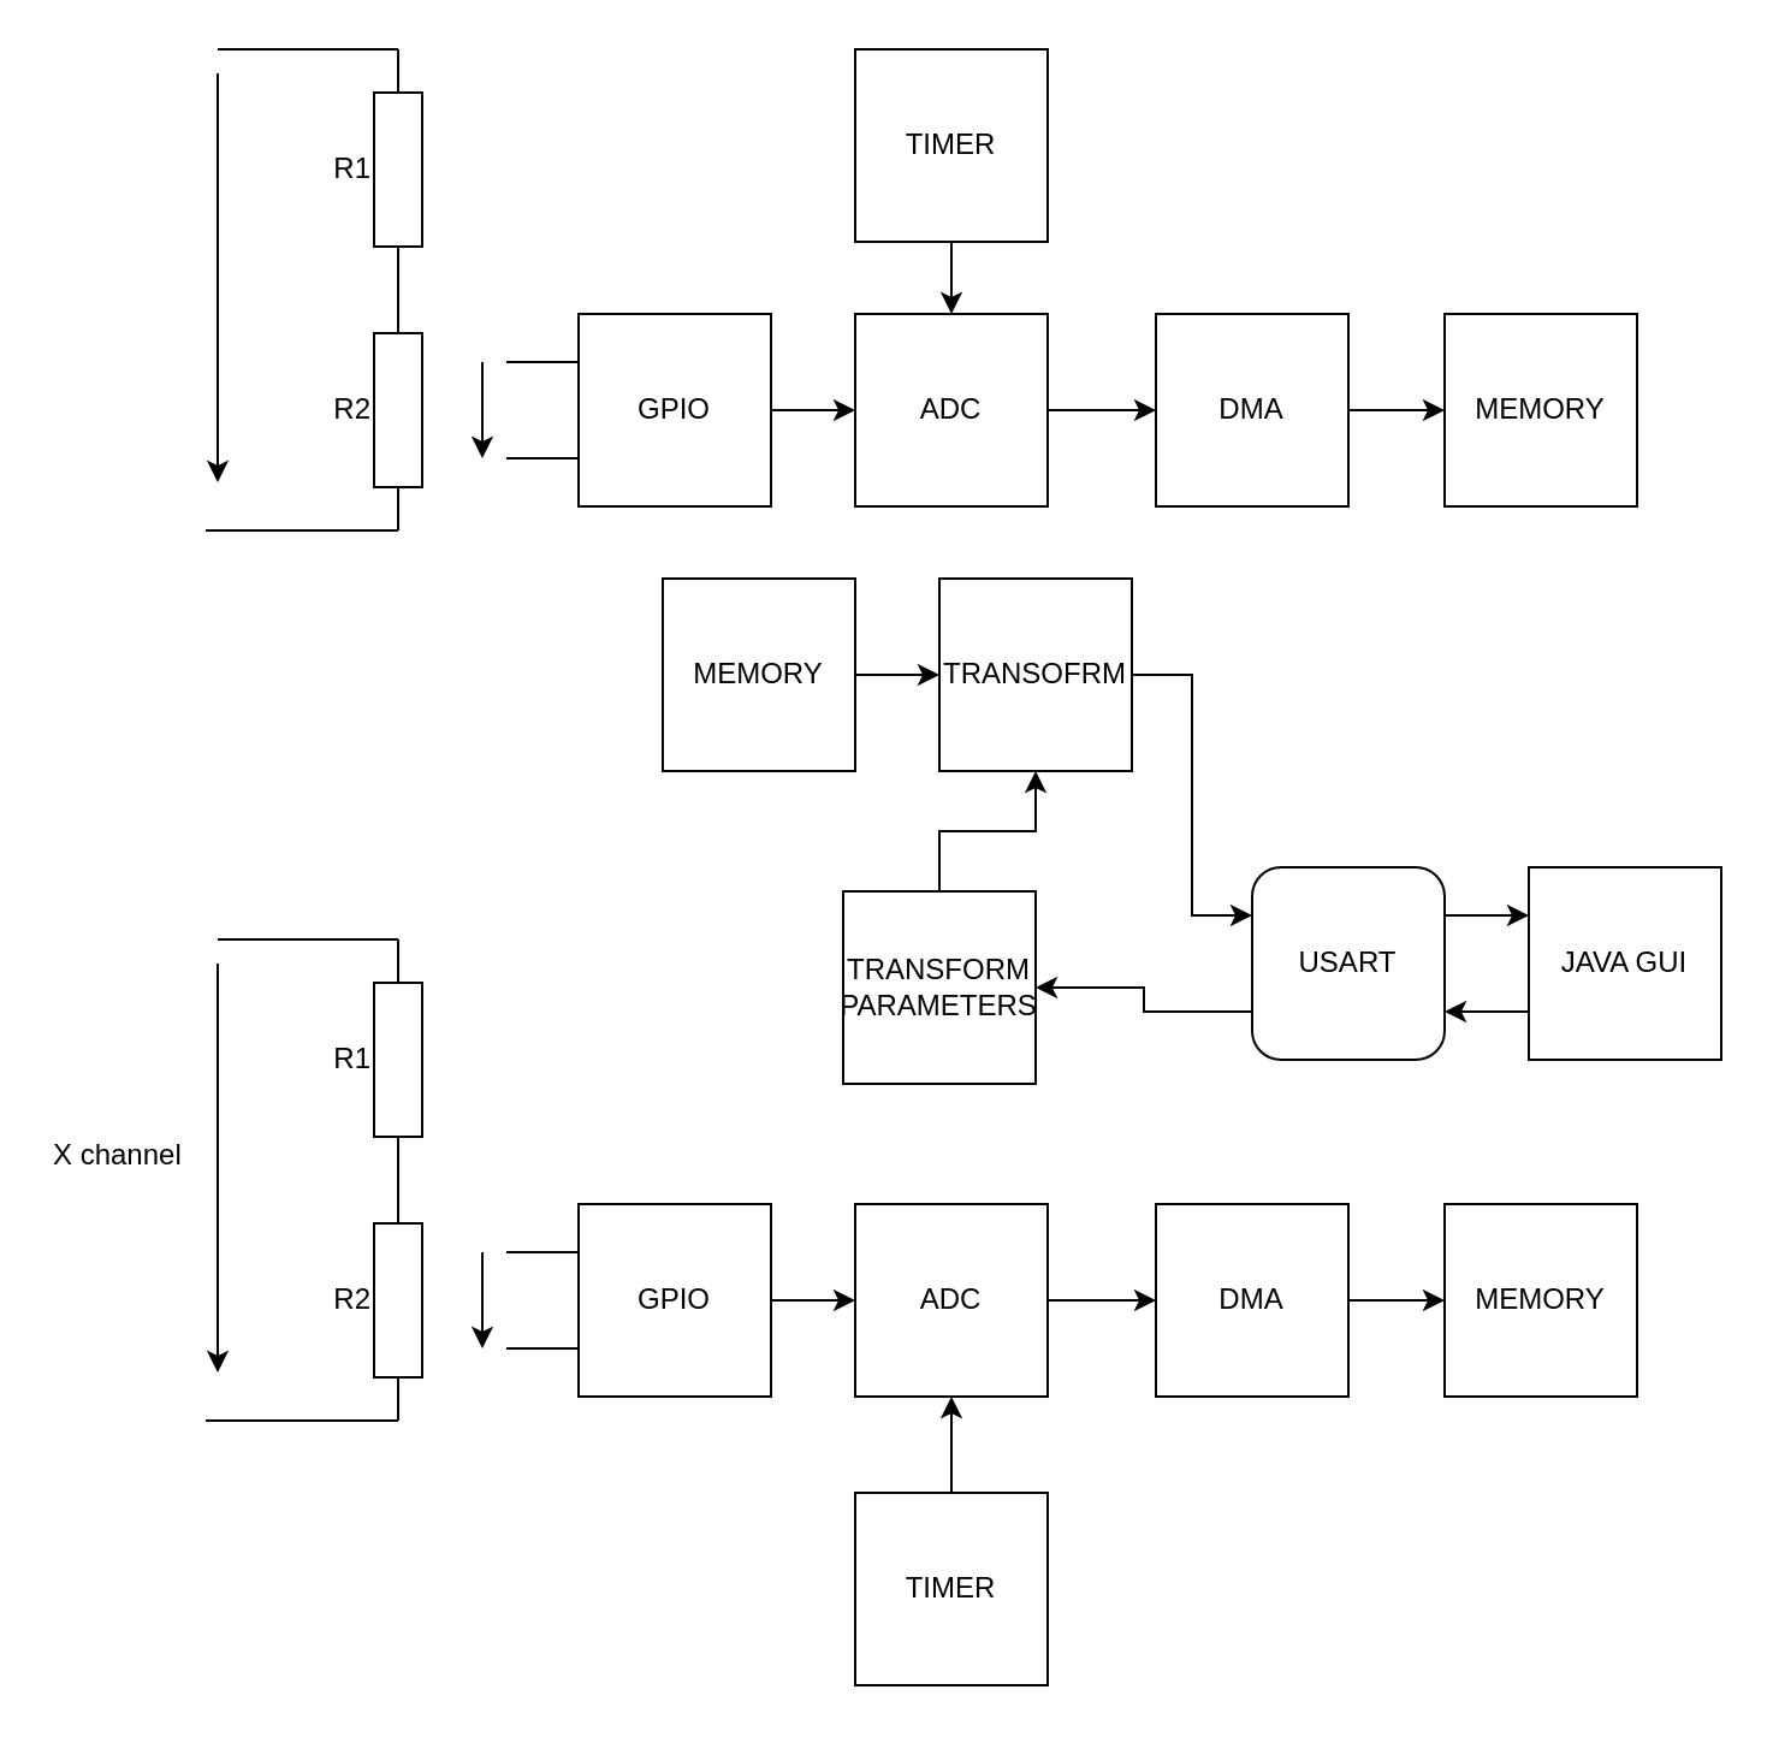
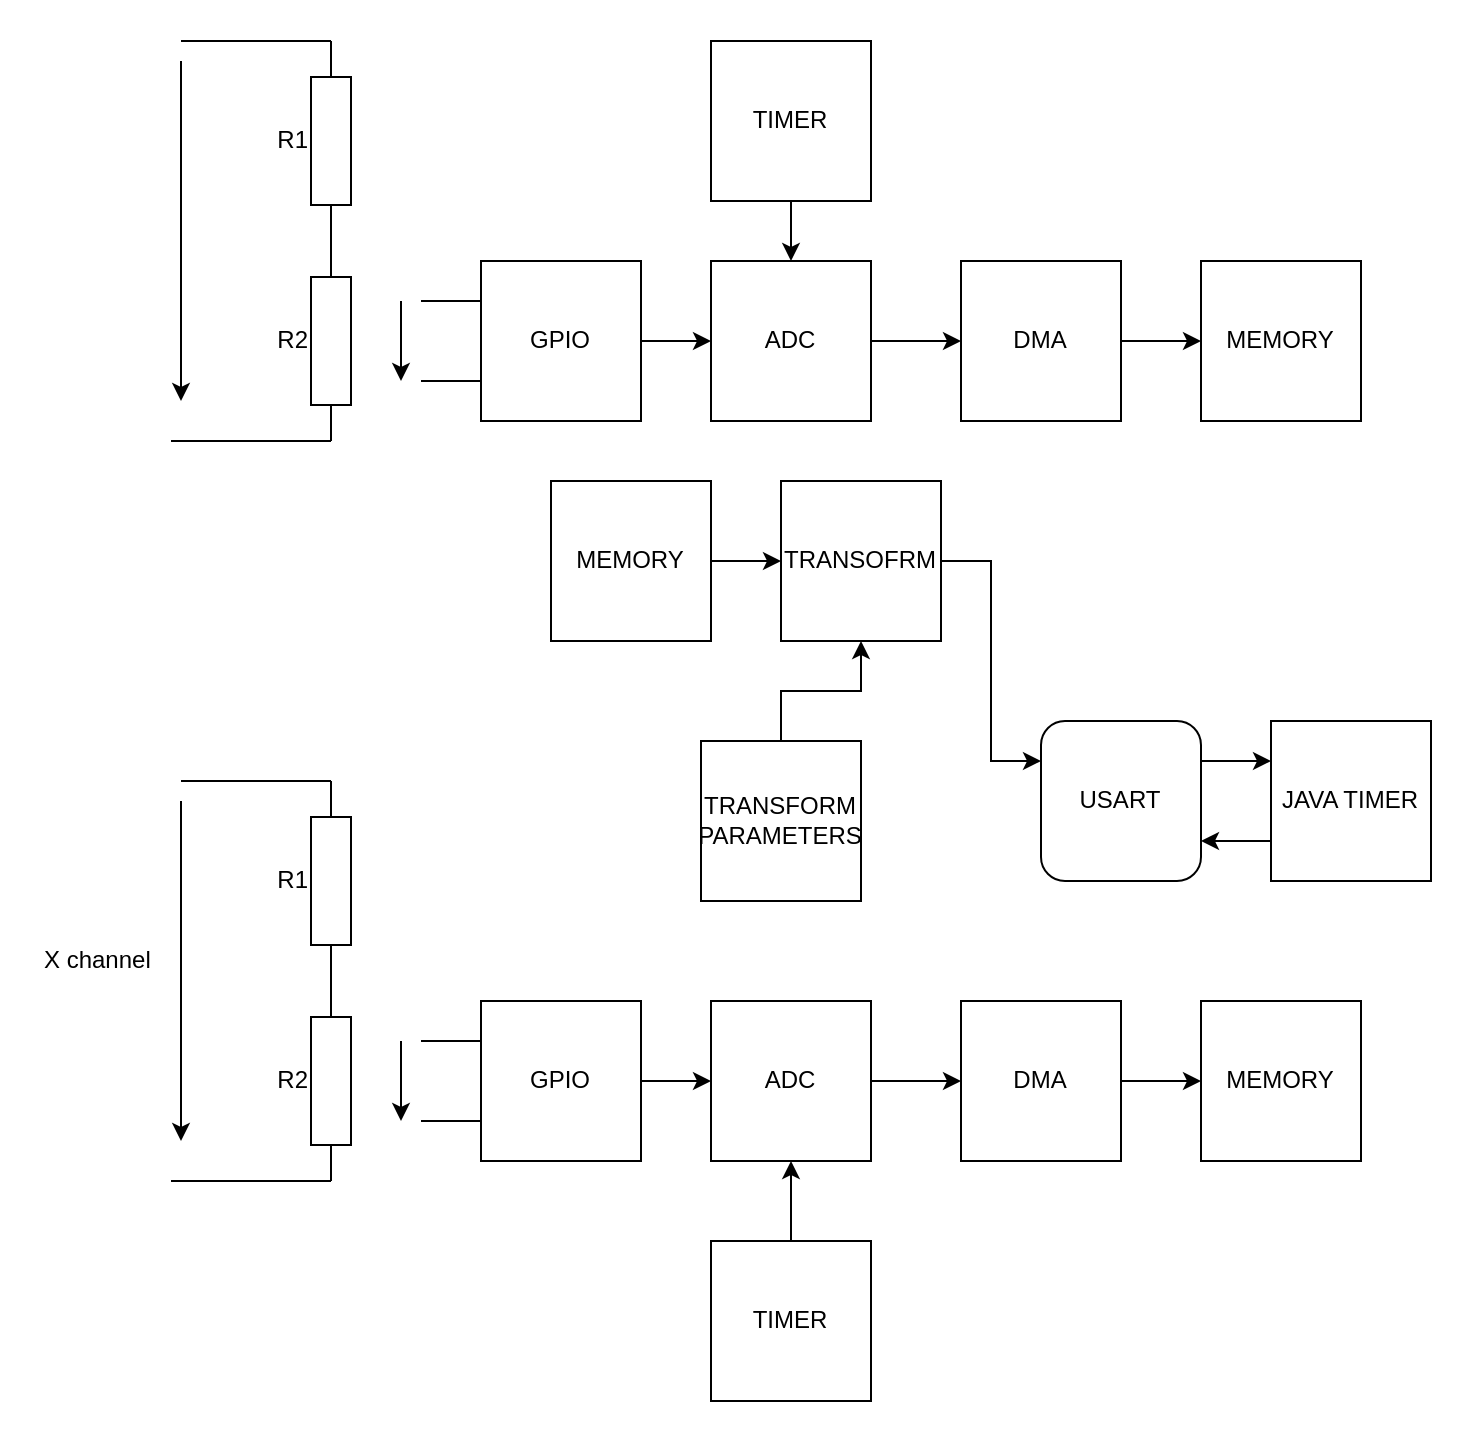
- <mxCell id="24" value="JAVA GUI" style="whiteSpace=wrap;html=1;aspect=fixed;" vertex="1" parent="1"><mxGeometry x="635" y="360" width="80" height="80" as="geometry" /></mxCell>
+ <mxCell id="24" value="JAVA TIMER" style="whiteSpace=wrap;html=1;aspect=fixed;" vertex="1" parent="1"><mxGeometry x="635" y="360" width="80" height="80" as="geometry" /></mxCell>
- <mxCell id="19" style="edgeStyle=orthogonalEdgeStyle;rounded=0;orthogonalLoop=1;jettySize=auto;html=1;exitX=0;exitY=0.75;exitDx=0;exitDy=0;entryX=1;entryY=0.5;entryDx=0;entryDy=0;" edge="1" parent="1" source="20" target="26"><mxGeometry relative="1" as="geometry" /></mxCell>
